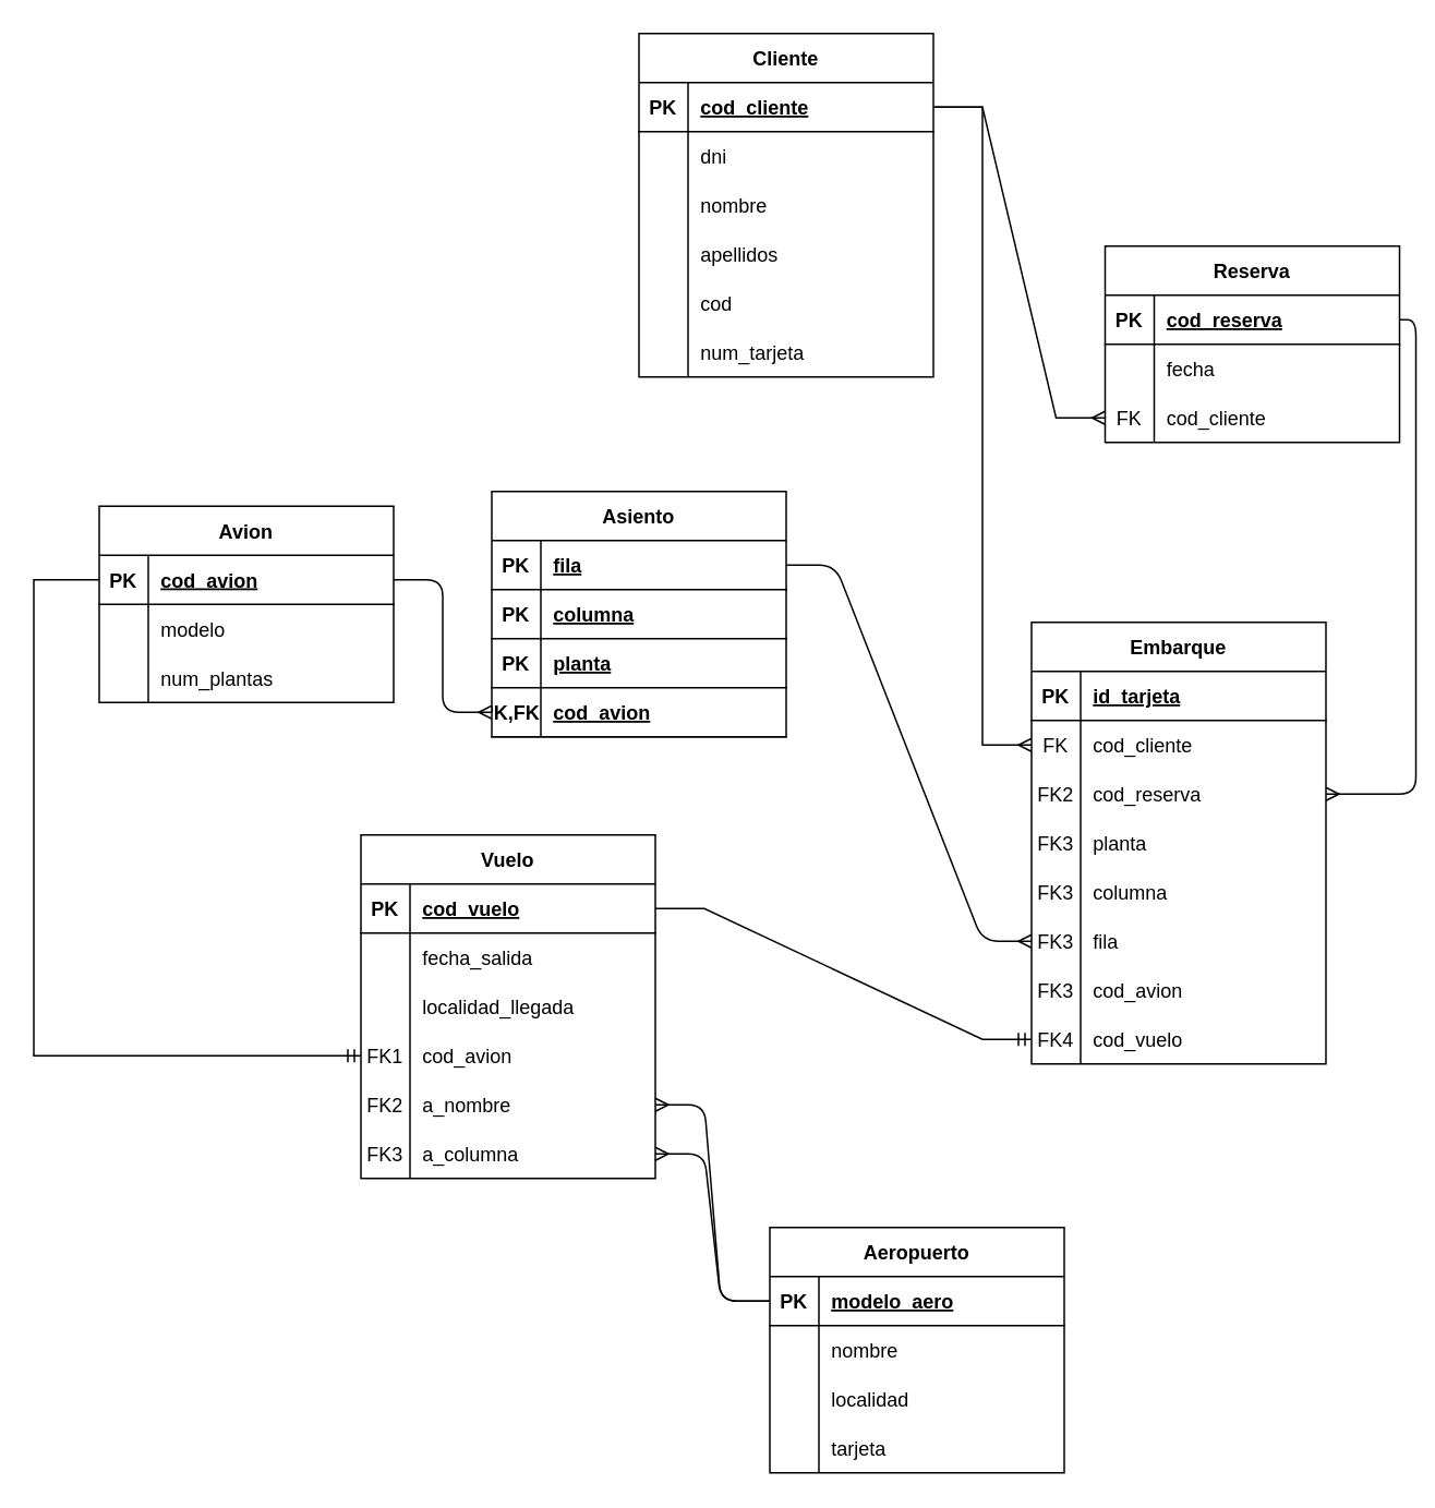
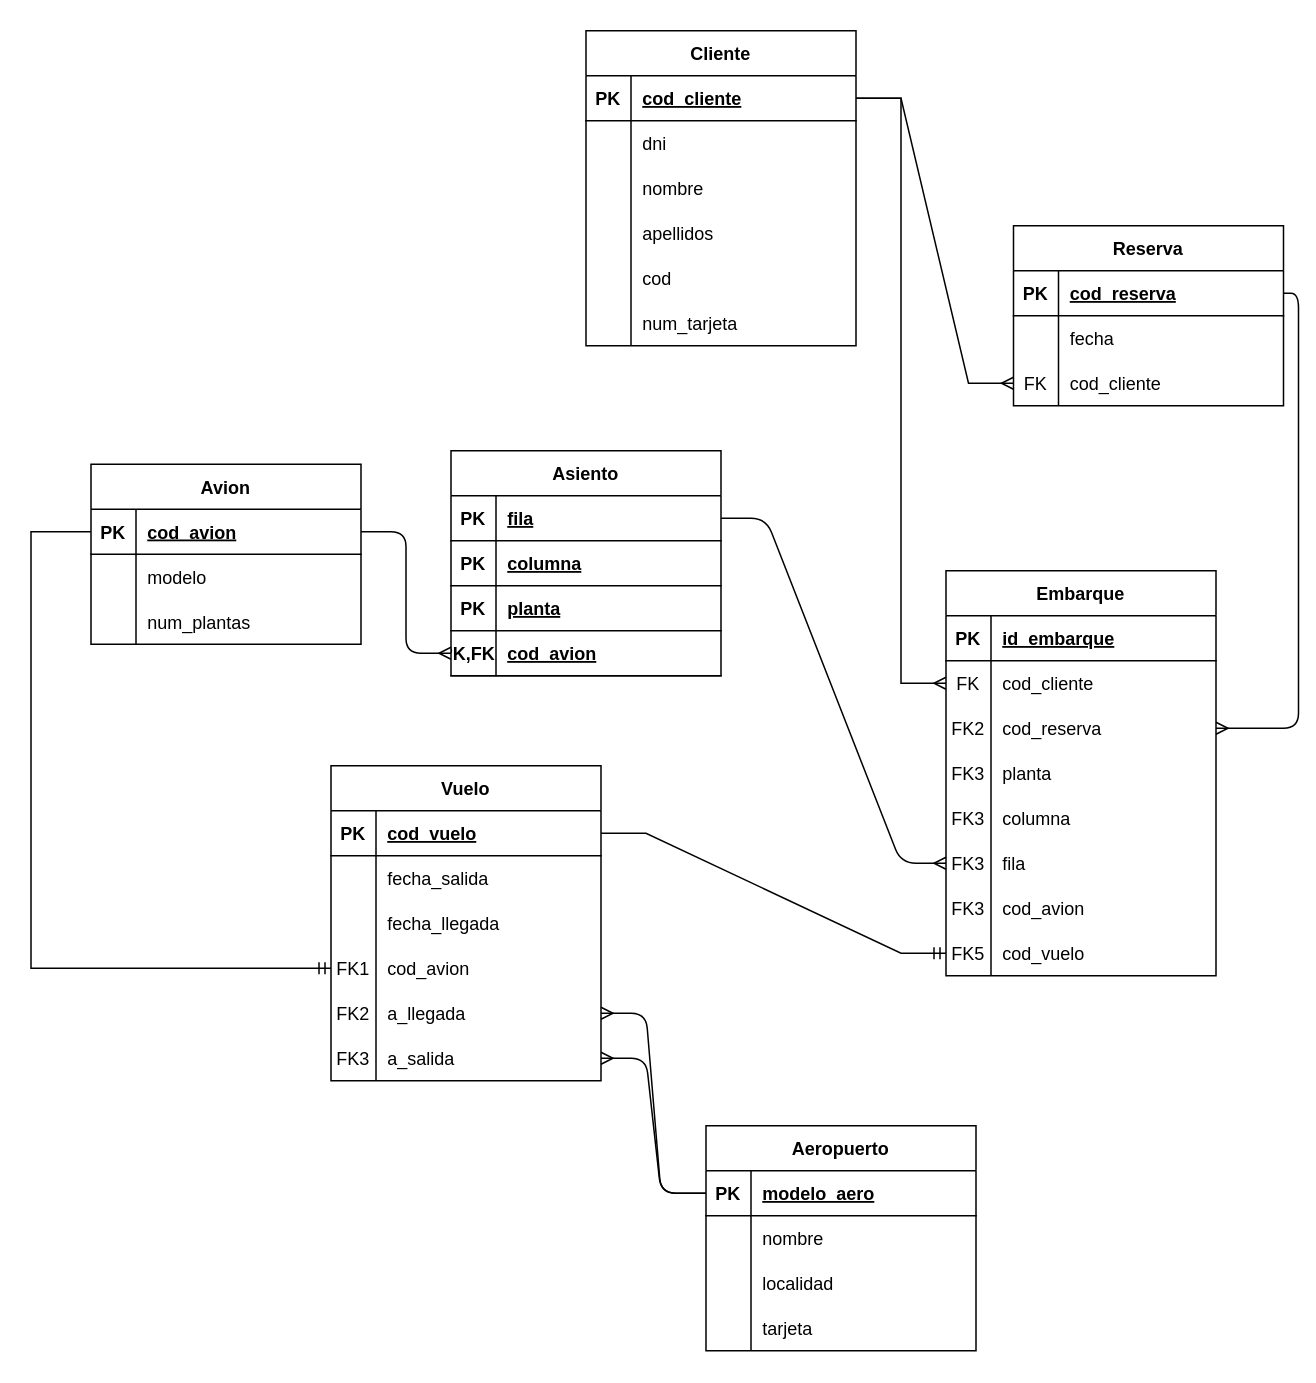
- <mxCell id="34" value="id_tarjeta" style="shape=partialRectangle;connectable=0;fillColor=none;top=0;left=0;bottom=0;right=0;align=left;spacingLeft=6;fontStyle=5;overflow=hidden;" parent="32" vertex="1"><mxGeometry x="30" width="150" height="30" as="geometry"><mxRectangle width="150" height="30" as="alternateBounds" /></mxGeometry></mxCell>
+ <mxCell id="34" value="id_embarque" style="shape=partialRectangle;connectable=0;fillColor=none;top=0;left=0;bottom=0;right=0;align=left;spacingLeft=6;fontStyle=5;overflow=hidden;" parent="32" vertex="1"><mxGeometry x="30" width="150" height="30" as="geometry"><mxRectangle width="150" height="30" as="alternateBounds" /></mxGeometry></mxCell>
- <mxCell id="88" value="localidad_llegada" style="shape=partialRectangle;connectable=0;fillColor=none;top=0;left=0;bottom=0;right=0;align=left;spacingLeft=6;overflow=hidden;" parent="86" vertex="1"><mxGeometry x="30" width="150" height="30" as="geometry"><mxRectangle width="150" height="30" as="alternateBounds" /></mxGeometry></mxCell>
+ <mxCell id="88" value="fecha_llegada" style="shape=partialRectangle;connectable=0;fillColor=none;top=0;left=0;bottom=0;right=0;align=left;spacingLeft=6;overflow=hidden;" parent="86" vertex="1"><mxGeometry x="30" width="150" height="30" as="geometry"><mxRectangle width="150" height="30" as="alternateBounds" /></mxGeometry></mxCell>
- <mxCell id="54" value="FK4" style="shape=partialRectangle;connectable=0;fillColor=none;top=0;left=0;bottom=0;right=0;fontStyle=0;overflow=hidden;" parent="53" vertex="1"><mxGeometry width="30" height="30" as="geometry"><mxRectangle width="30" height="30" as="alternateBounds" /></mxGeometry></mxCell>
+ <mxCell id="54" value="FK5" style="shape=partialRectangle;connectable=0;fillColor=none;top=0;left=0;bottom=0;right=0;fontStyle=0;overflow=hidden;" parent="53" vertex="1"><mxGeometry width="30" height="30" as="geometry"><mxRectangle width="30" height="30" as="alternateBounds" /></mxGeometry></mxCell>
- <mxCell id="94" value="a_nombre" style="shape=partialRectangle;connectable=0;fillColor=none;top=0;left=0;bottom=0;right=0;align=left;spacingLeft=6;fontStyle=0;overflow=hidden;" parent="92" vertex="1"><mxGeometry x="30" width="150" height="30" as="geometry"><mxRectangle width="150" height="30" as="alternateBounds" /></mxGeometry></mxCell>
+ <mxCell id="94" value="a_llegada" style="shape=partialRectangle;connectable=0;fillColor=none;top=0;left=0;bottom=0;right=0;align=left;spacingLeft=6;fontStyle=0;overflow=hidden;" parent="92" vertex="1"><mxGeometry x="30" width="150" height="30" as="geometry"><mxRectangle width="150" height="30" as="alternateBounds" /></mxGeometry></mxCell>
- <mxCell id="97" value="a_columna" style="shape=partialRectangle;connectable=0;fillColor=none;top=0;left=0;bottom=0;right=0;align=left;spacingLeft=6;fontStyle=0;overflow=hidden;" parent="95" vertex="1"><mxGeometry x="30" width="150" height="30" as="geometry"><mxRectangle width="150" height="30" as="alternateBounds" /></mxGeometry></mxCell>
+ <mxCell id="97" value="a_salida" style="shape=partialRectangle;connectable=0;fillColor=none;top=0;left=0;bottom=0;right=0;align=left;spacingLeft=6;fontStyle=0;overflow=hidden;" parent="95" vertex="1"><mxGeometry x="30" width="150" height="30" as="geometry"><mxRectangle width="150" height="30" as="alternateBounds" /></mxGeometry></mxCell>
